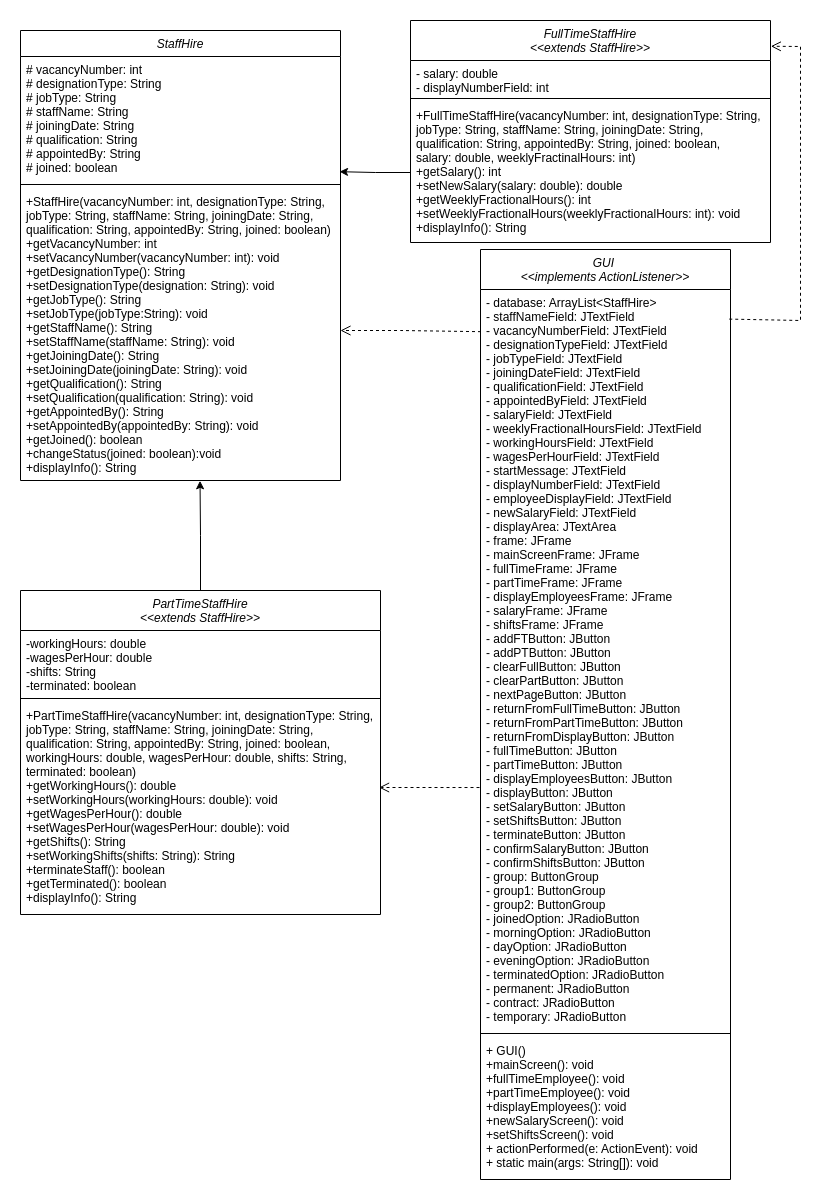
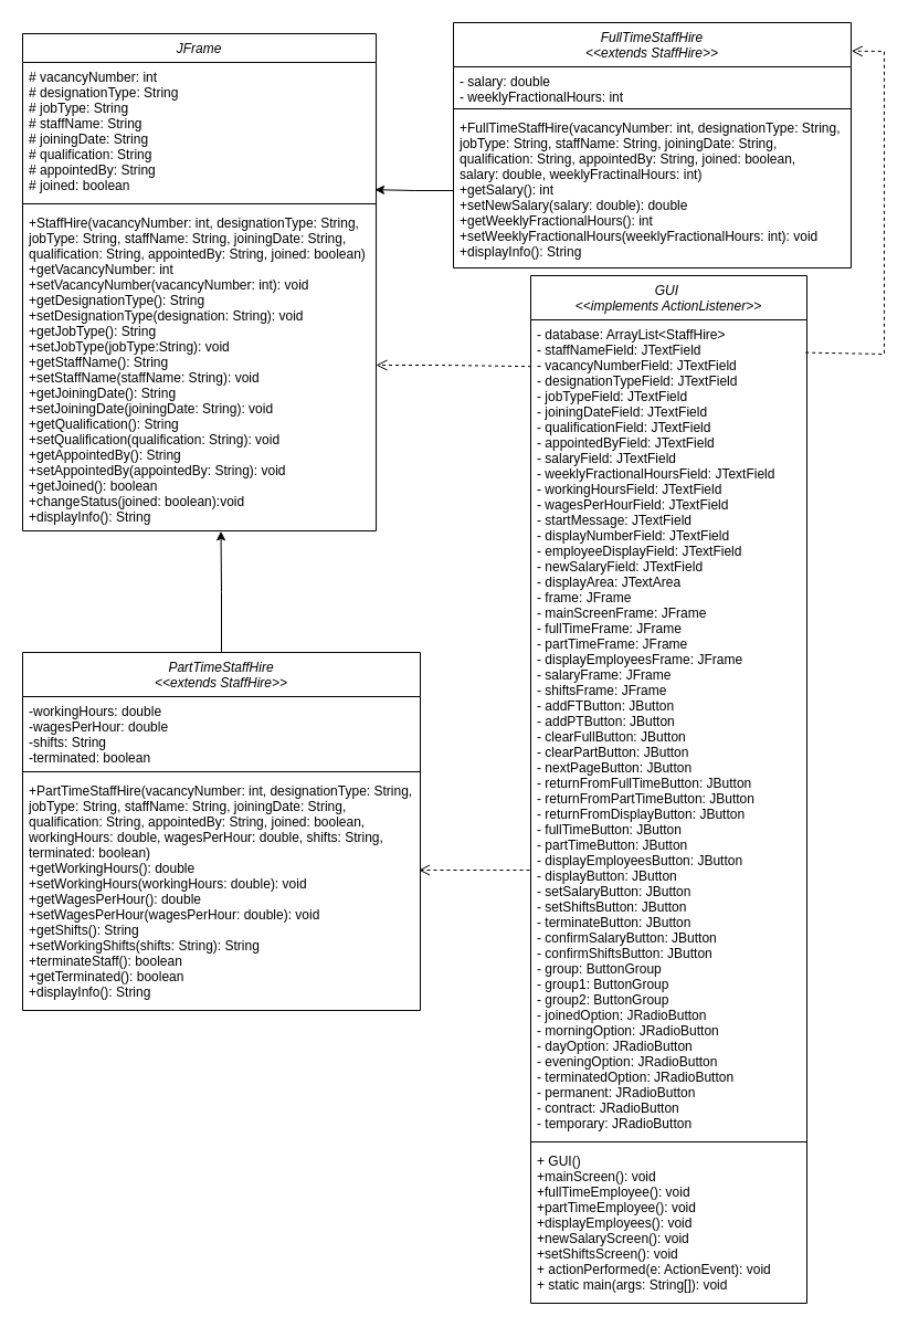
- <mxCell id="2" value="StaffHire" style="swimlane;fontStyle=2;align=center;verticalAlign=top;childLayout=stackLayout;horizontal=1;startSize=26;horizontalStack=0;resizeParent=1;resizeLast=0;collapsible=1;marginBottom=0;rounded=0;shadow=0;strokeWidth=1;" parent="1" vertex="1"><mxGeometry x="20" y="30" width="320" height="450" as="geometry"><mxRectangle x="40" y="20" width="160" height="26" as="alternateBounds" /></mxGeometry></mxCell>
+ <mxCell id="2" value="JFrame" style="swimlane;fontStyle=2;align=center;verticalAlign=top;childLayout=stackLayout;horizontal=1;startSize=26;horizontalStack=0;resizeParent=1;resizeLast=0;collapsible=1;marginBottom=0;rounded=0;shadow=0;strokeWidth=1;" parent="1" vertex="1"><mxGeometry x="20" y="30" width="320" height="450" as="geometry"><mxRectangle x="40" y="20" width="160" height="26" as="alternateBounds" /></mxGeometry></mxCell>
- <mxCell id="7" value="- salary: double&#10;- displayNumberField: int" style="text;align=left;verticalAlign=top;spacingLeft=4;spacingRight=4;overflow=hidden;rotatable=0;points=[[0,0.5],[1,0.5]];portConstraint=eastwest;" vertex="1" parent="6"><mxGeometry y="40" width="360" height="34" as="geometry" /></mxCell>
+ <mxCell id="7" value="- salary: double&#10;- weeklyFractionalHours: int" style="text;align=left;verticalAlign=top;spacingLeft=4;spacingRight=4;overflow=hidden;rotatable=0;points=[[0,0.5],[1,0.5]];portConstraint=eastwest;" vertex="1" parent="6"><mxGeometry y="40" width="360" height="34" as="geometry" /></mxCell>
